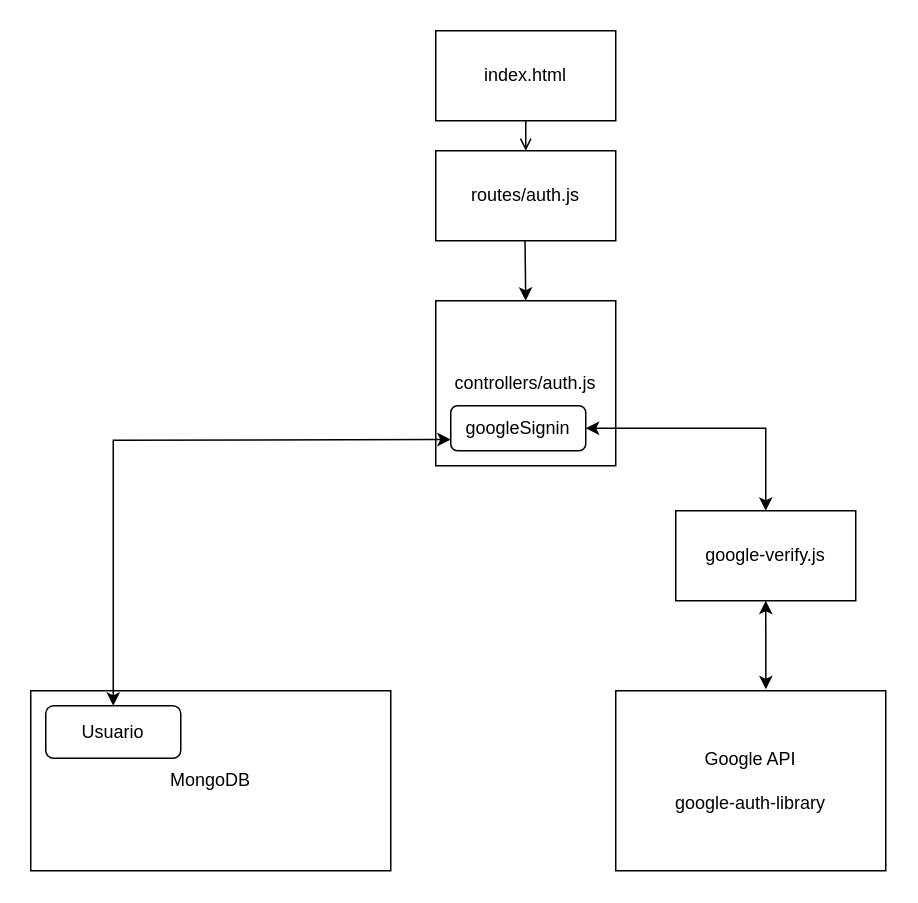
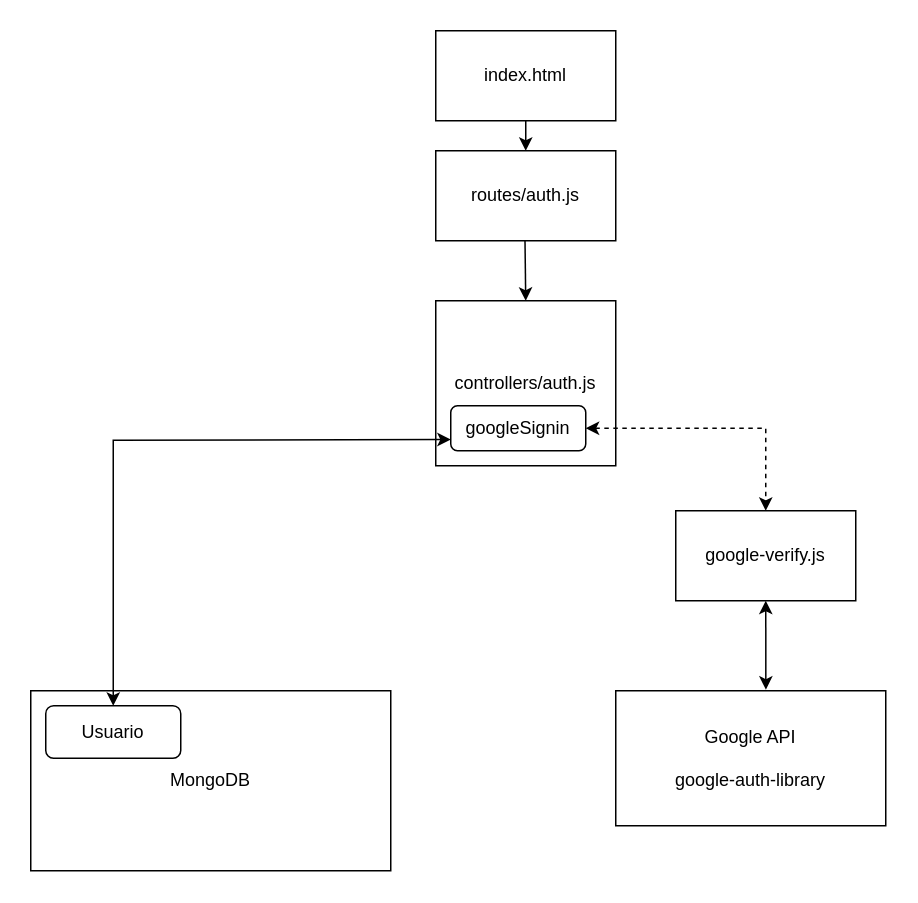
- <mxCell id="13" value="" style="endArrow=open;html=1;rounded=0;entryX=0.5;entryY=0;entryDx=0;entryDy=0;exitX=0.5;exitY=1;exitDx=0;exitDy=0;" parent="1" source="2" target="3" edge="1"><mxGeometry width="50" height="50" relative="1" as="geometry"><mxPoint x="320" y="340" as="sourcePoint" /><mxPoint x="370" y="290" as="targetPoint" /></mxGeometry></mxCell>
+ <mxCell id="13" value="" style="endArrow=classic;html=1;rounded=0;entryX=0.5;entryY=0;entryDx=0;entryDy=0;exitX=0.5;exitY=1;exitDx=0;exitDy=0;" parent="1" source="2" target="3" edge="1"><mxGeometry width="50" height="50" relative="1" as="geometry"><mxPoint x="320" y="340" as="sourcePoint" /><mxPoint x="370" y="290" as="targetPoint" /></mxGeometry></mxCell>
- <mxCell id="10" value="" style="endArrow=classic;startArrow=classic;html=1;rounded=0;exitX=1;exitY=0.5;exitDx=0;exitDy=0;entryX=0.5;entryY=0;entryDx=0;entryDy=0;" parent="1" source="11" target="5" edge="1"><mxGeometry width="50" height="50" relative="1" as="geometry"><mxPoint x="510" y="180" as="sourcePoint" /><mxPoint x="560" y="130" as="targetPoint" /><Array as="points"><mxPoint x="510" y="285" /></Array></mxGeometry></mxCell>
+ <mxCell id="10" value="" style="endArrow=classic;startArrow=classic;html=1;rounded=0;exitX=1;exitY=0.5;exitDx=0;exitDy=0;entryX=0.5;entryY=0;entryDx=0;entryDy=0;dashed=1;" parent="1" source="11" target="5" edge="1"><mxGeometry width="50" height="50" relative="1" as="geometry"><mxPoint x="510" y="180" as="sourcePoint" /><mxPoint x="560" y="130" as="targetPoint" /><Array as="points"><mxPoint x="510" y="285" /></Array></mxGeometry></mxCell>
- <mxCell id="8" value="Google API&lt;br&gt;&lt;br&gt;google-auth-library" style="rounded=0;whiteSpace=wrap;html=1;" parent="1" vertex="1"><mxGeometry x="410" y="460" width="180" height="120" as="geometry" /></mxCell>
+ <mxCell id="8" value="Google API&lt;br&gt;&lt;br&gt;google-auth-library" style="rounded=0;whiteSpace=wrap;html=1;" parent="1" vertex="1"><mxGeometry x="410" y="460" width="180" height="90" as="geometry" /></mxCell>
